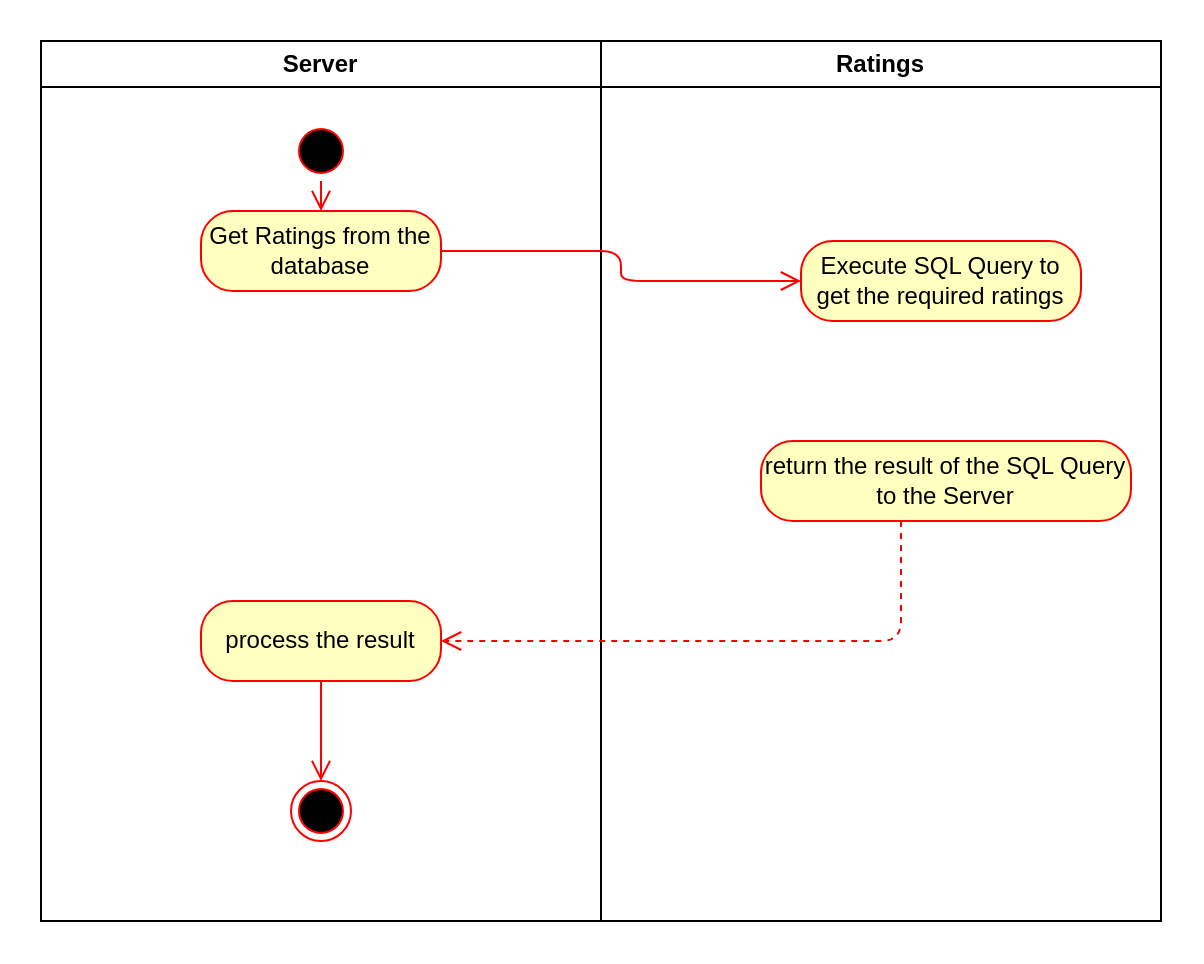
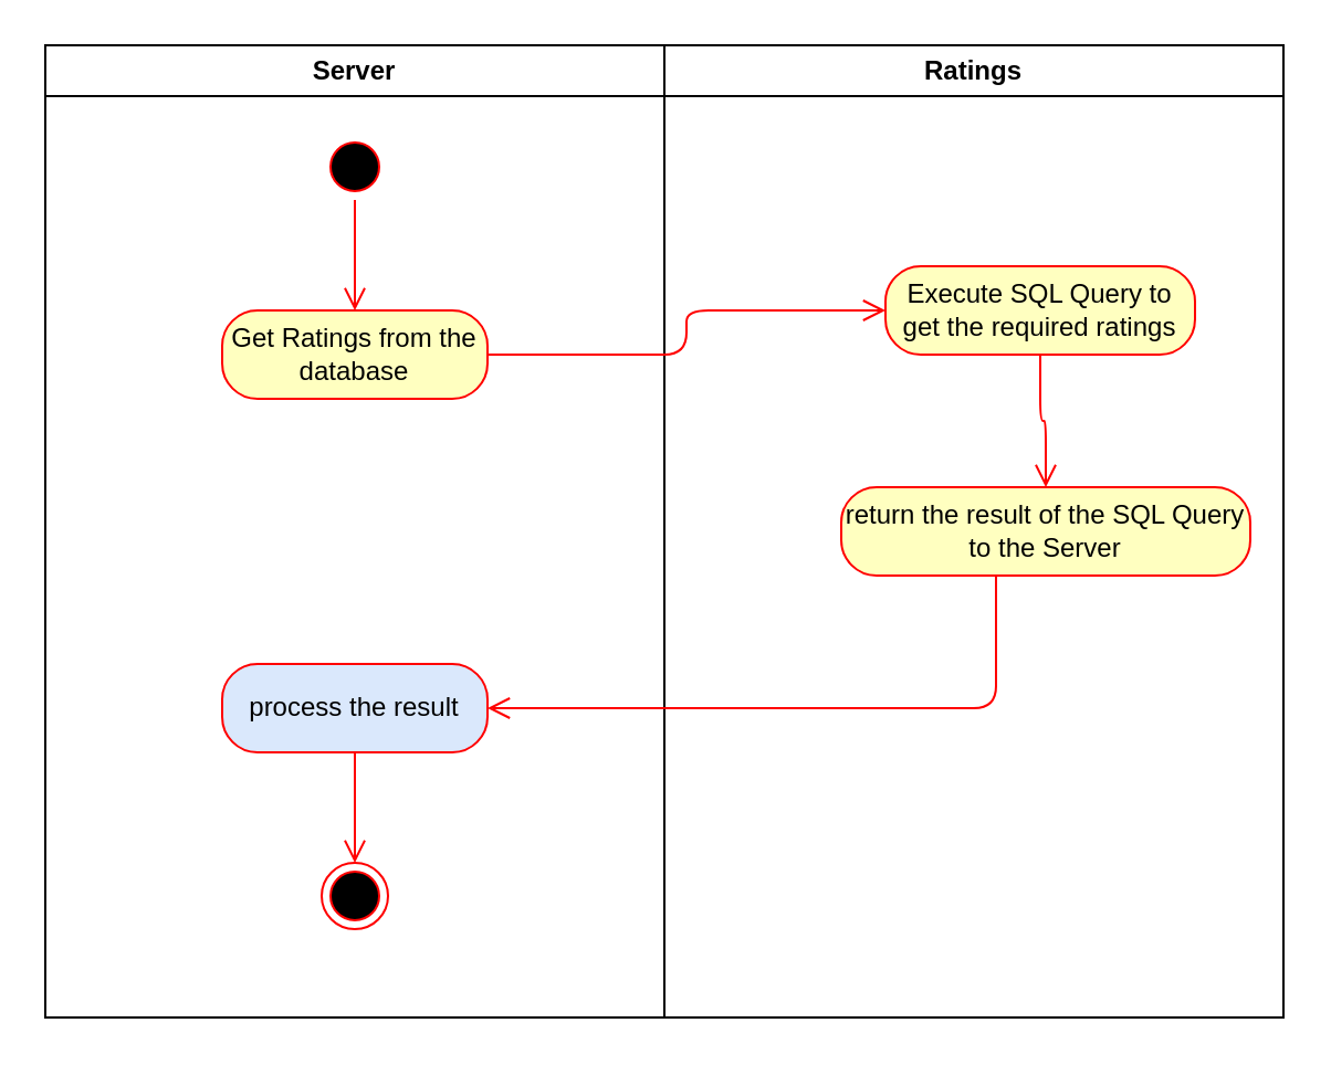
- <mxCell id="5" value="Get Ratings from the database" style="rounded=1;whiteSpace=wrap;html=1;arcSize=40;fontColor=#000000;fillColor=#ffffc0;strokeColor=#ff0000;" vertex="1" parent="2"><mxGeometry x="80" y="85" width="120" height="40" as="geometry" /></mxCell>
+ <mxCell id="5" value="Get Ratings from the database" style="rounded=1;whiteSpace=wrap;html=1;arcSize=40;fontColor=#000000;fillColor=#ffffc0;strokeColor=#ff0000;" vertex="1" parent="2"><mxGeometry x="80" y="120" width="120" height="40" as="geometry" /></mxCell>
+ <mxCell id="11" value="" style="edgeStyle=orthogonalEdgeStyle;html=1;verticalAlign=bottom;endArrow=open;endSize=8;strokeColor=#ff0000;entryX=0.5;entryY=0;entryDx=0;entryDy=0;" edge="1" source="10" parent="9" target="12"><mxGeometry relative="1" as="geometry"><mxPoint x="140" y="210" as="targetPoint" /></mxGeometry></mxCell>
- <mxCell id="6" value="process the result" style="rounded=1;whiteSpace=wrap;html=1;arcSize=40;fontColor=#000000;fillColor=#ffffc0;strokeColor=#ff0000;" vertex="1" parent="2"><mxGeometry x="80" y="280" width="120" height="40" as="geometry" /></mxCell>
+ <mxCell id="6" value="process the result" style="rounded=1;whiteSpace=wrap;html=1;arcSize=40;fontColor=#000000;fillColor=#dae8fc;strokeColor=#ff0000;" vertex="1" parent="2"><mxGeometry x="80" y="280" width="120" height="40" as="geometry" /></mxCell>
- <mxCell id="14" value="" style="edgeStyle=orthogonalEdgeStyle;html=1;verticalAlign=bottom;endArrow=open;endSize=8;strokeColor=#ff0000;entryX=1;entryY=0.5;entryDx=0;entryDy=0;dashed=1;" edge="1" source="12" parent="1" target="6"><mxGeometry relative="1" as="geometry"><mxPoint x="450" y="340" as="targetPoint" /><Array as="points"><mxPoint x="450" y="320" /></Array></mxGeometry></mxCell>
+ <mxCell id="14" value="" style="edgeStyle=orthogonalEdgeStyle;html=1;verticalAlign=bottom;endArrow=open;endSize=8;strokeColor=#ff0000;entryX=1;entryY=0.5;entryDx=0;entryDy=0;" edge="1" source="12" parent="1" target="6"><mxGeometry relative="1" as="geometry"><mxPoint x="450" y="340" as="targetPoint" /><Array as="points"><mxPoint x="450" y="320" /></Array></mxGeometry></mxCell>
